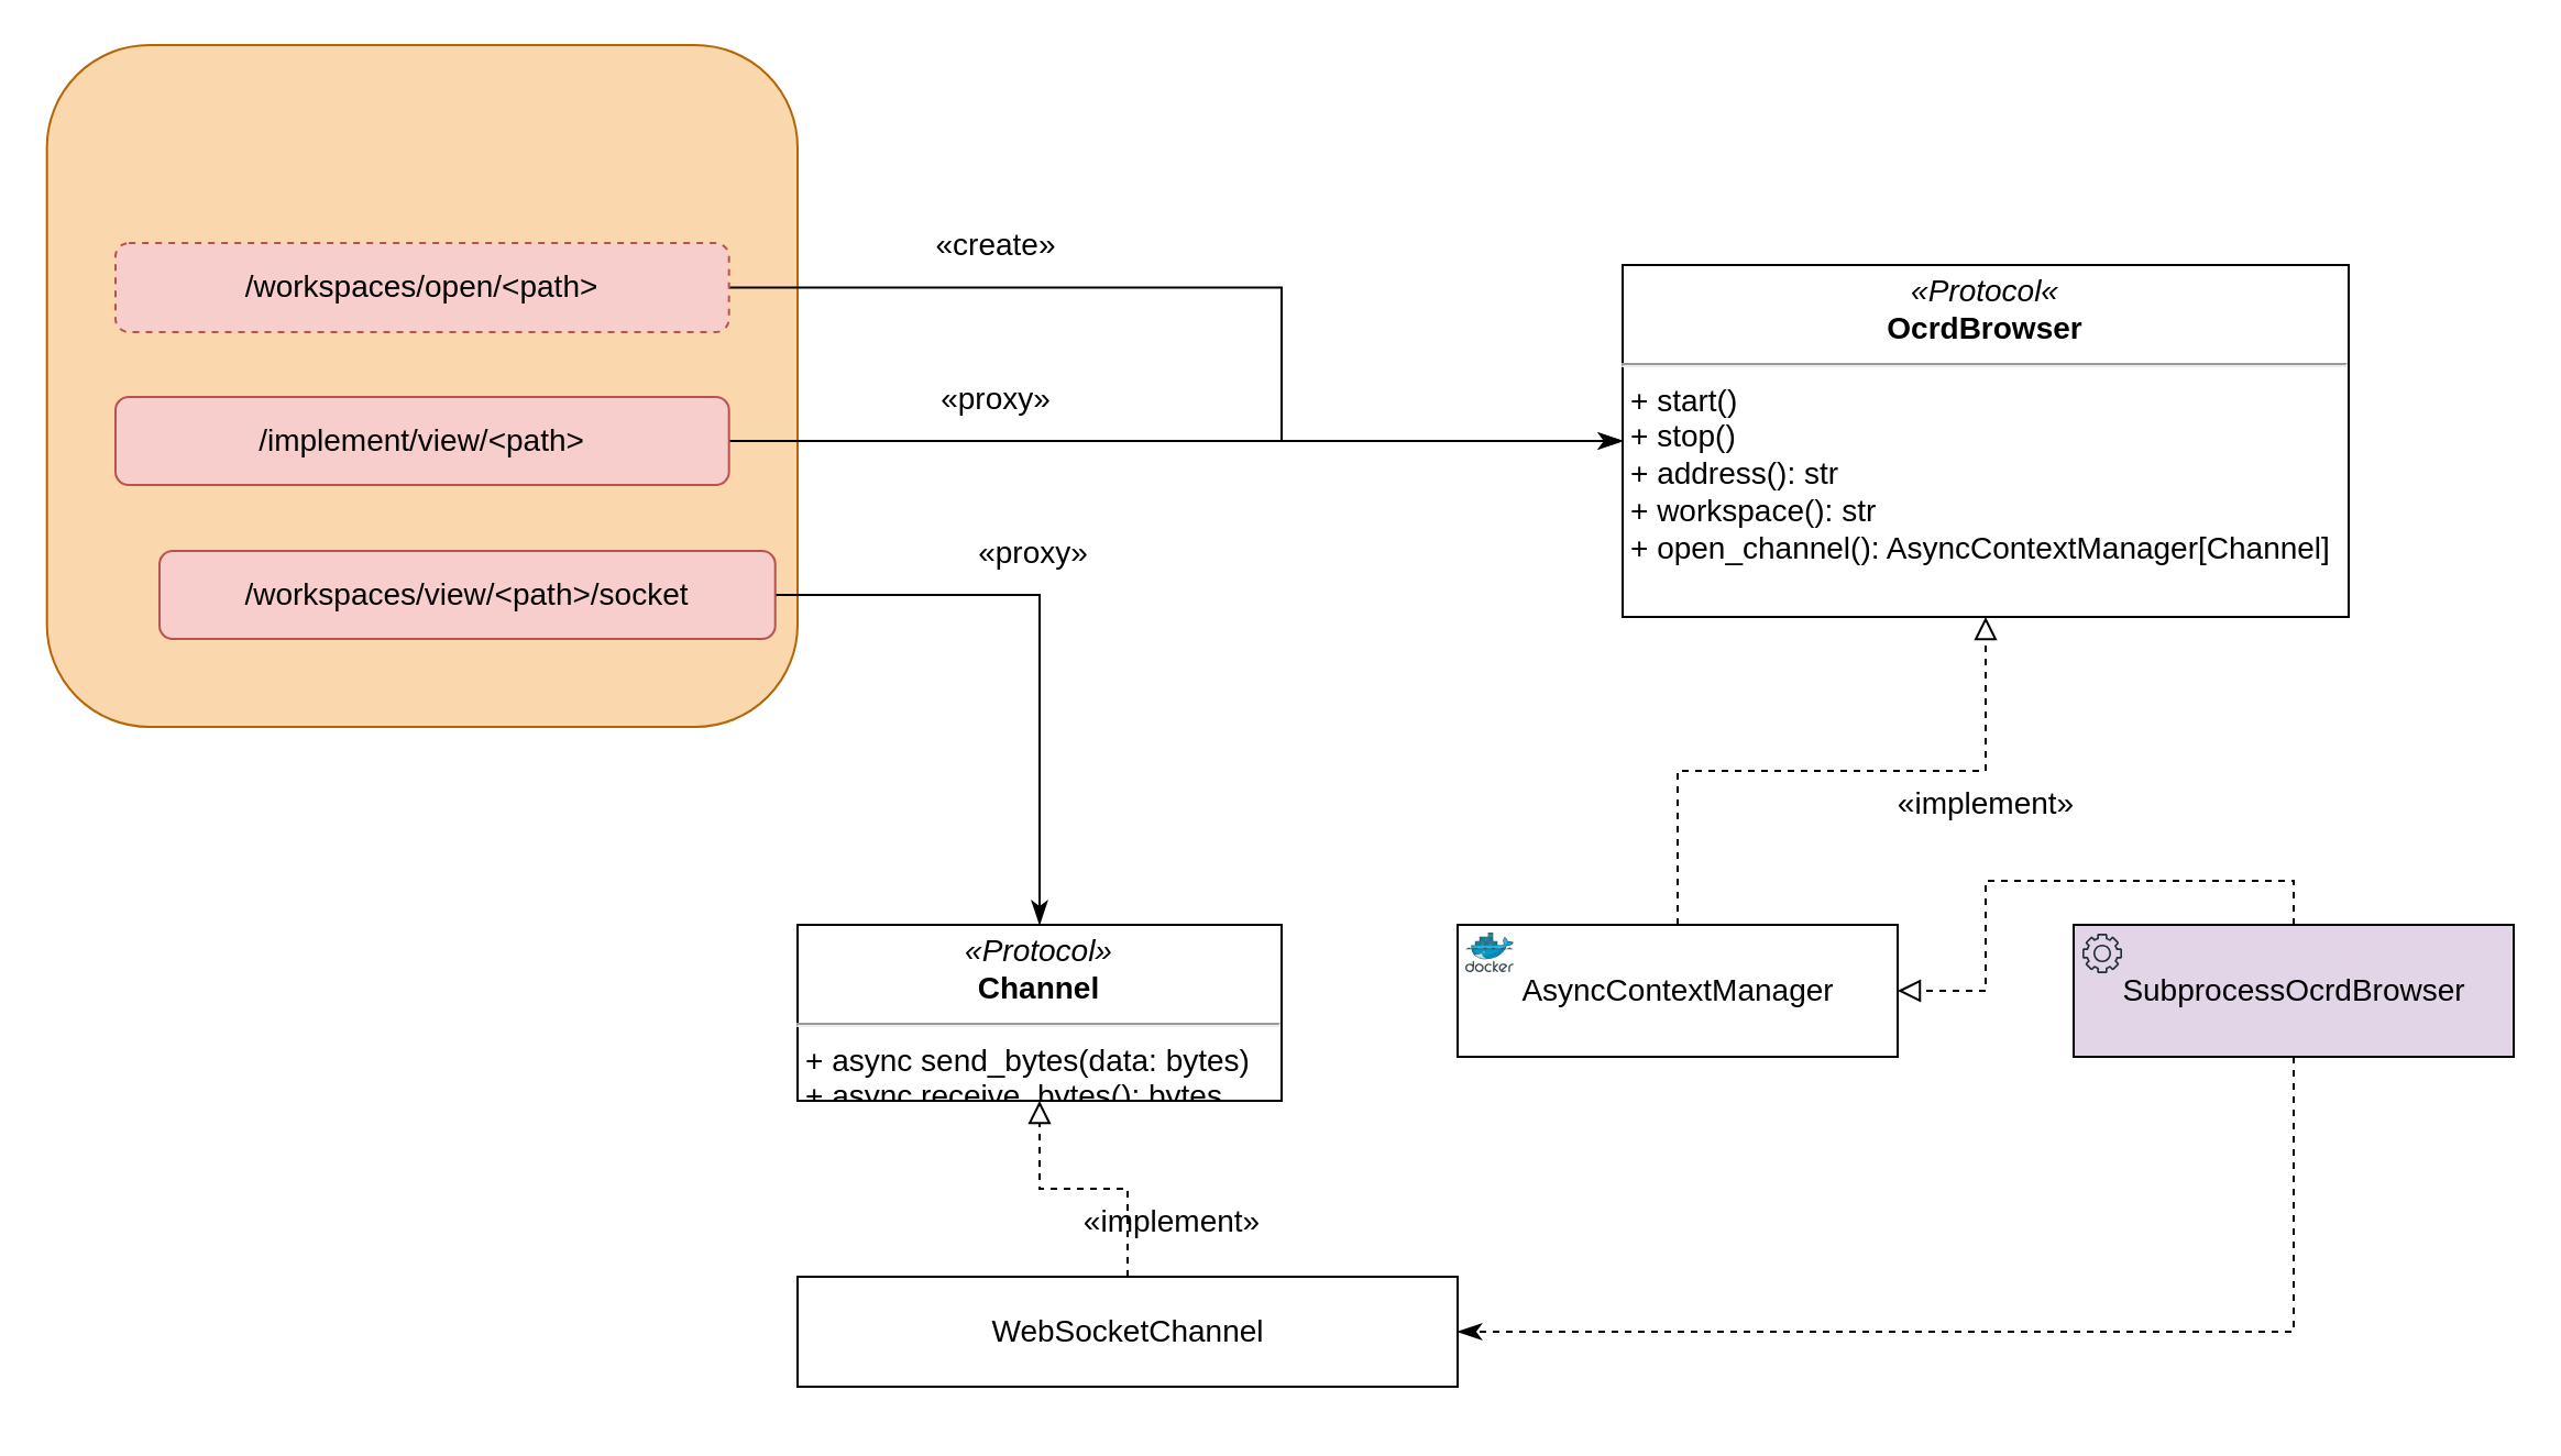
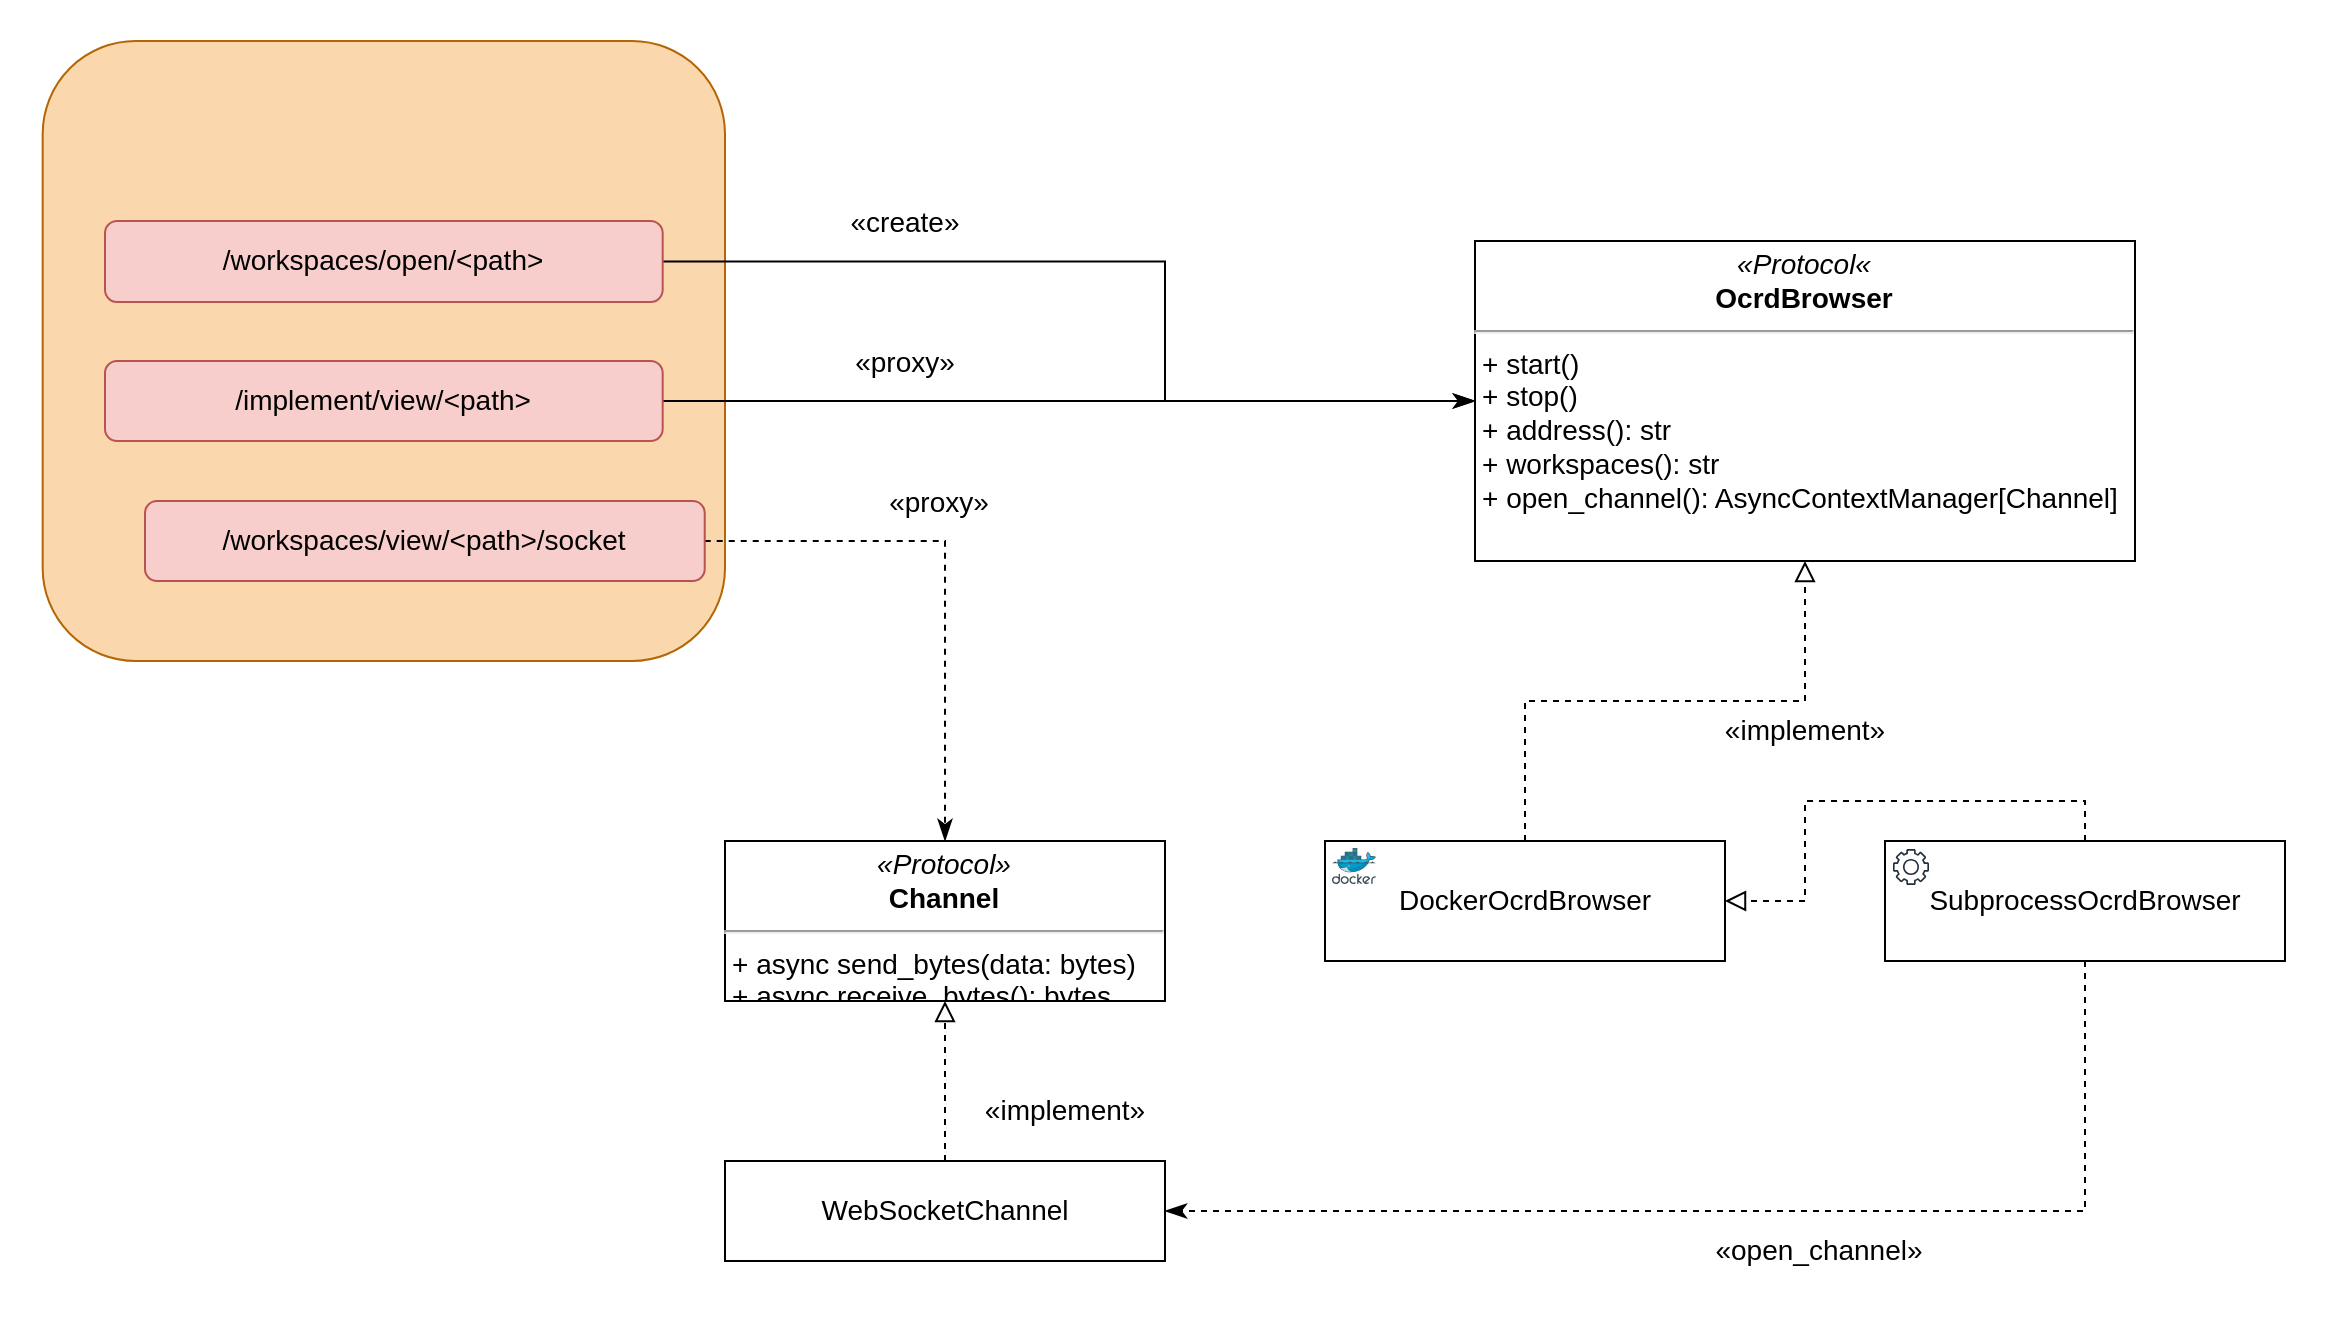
- <mxCell id="5" value="/workspaces/open/&amp;lt;path&amp;gt;" style="rounded=1;whiteSpace=wrap;html=1;fontSize=14;fillColor=#f8cecc;strokeColor=#b85450;dashed=1;" vertex="1" parent="1"><mxGeometry x="52" y="110" width="278.84" height="40.5" as="geometry" /></mxCell>
+ <mxCell id="5" value="/workspaces/open/&amp;lt;path&amp;gt;" style="rounded=1;whiteSpace=wrap;html=1;fontSize=14;fillColor=#f8cecc;strokeColor=#b85450;" vertex="1" parent="1"><mxGeometry x="52" y="110" width="278.84" height="40.5" as="geometry" /></mxCell>
- <mxCell id="12" value="&lt;p style=&quot;margin: 4px 0px 0px; text-align: center; font-size: 14px;&quot;&gt;&lt;i style=&quot;font-size: 14px;&quot;&gt;«Protocol«&lt;/i&gt;&lt;br style=&quot;font-size: 14px;&quot;&gt;&lt;b style=&quot;font-size: 14px;&quot;&gt;OcrdBrowser&lt;/b&gt;&lt;/p&gt;&lt;hr style=&quot;font-size: 14px;&quot;&gt;&lt;p style=&quot;margin: 0px 0px 0px 4px; font-size: 14px;&quot;&gt;&lt;span style=&quot;background-color: initial; font-size: 14px;&quot;&gt;+ start()&lt;/span&gt;&lt;/p&gt;&lt;p style=&quot;margin: 0px 0px 0px 4px; font-size: 14px;&quot;&gt;+ stop()&lt;/p&gt;&lt;p style=&quot;margin: 0px 0px 0px 4px; font-size: 14px;&quot;&gt;+ address(): str&lt;/p&gt;&lt;p style=&quot;margin: 0px 0px 0px 4px; font-size: 14px;&quot;&gt;+ workspace(): str&lt;/p&gt;&lt;p style=&quot;margin: 0px 0px 0px 4px; font-size: 14px;&quot;&gt;+ open_channel(): AsyncContextManager[Channel]&lt;/p&gt;" style="verticalAlign=top;align=left;overflow=fill;fontSize=14;fontFamily=Helvetica;html=1;" vertex="1" parent="1"><mxGeometry x="737" y="120" width="330" height="160" as="geometry" /></mxCell>
+ <mxCell id="12" value="&lt;p style=&quot;margin: 4px 0px 0px; text-align: center; font-size: 14px;&quot;&gt;&lt;i style=&quot;font-size: 14px;&quot;&gt;«Protocol«&lt;/i&gt;&lt;br style=&quot;font-size: 14px;&quot;&gt;&lt;b style=&quot;font-size: 14px;&quot;&gt;OcrdBrowser&lt;/b&gt;&lt;/p&gt;&lt;hr style=&quot;font-size: 14px;&quot;&gt;&lt;p style=&quot;margin: 0px 0px 0px 4px; font-size: 14px;&quot;&gt;&lt;span style=&quot;background-color: initial; font-size: 14px;&quot;&gt;+ start()&lt;/span&gt;&lt;/p&gt;&lt;p style=&quot;margin: 0px 0px 0px 4px; font-size: 14px;&quot;&gt;+ stop()&lt;/p&gt;&lt;p style=&quot;margin: 0px 0px 0px 4px; font-size: 14px;&quot;&gt;+ address(): str&lt;/p&gt;&lt;p style=&quot;margin: 0px 0px 0px 4px; font-size: 14px;&quot;&gt;+ workspaces(): str&lt;/p&gt;&lt;p style=&quot;margin: 0px 0px 0px 4px; font-size: 14px;&quot;&gt;+ open_channel(): AsyncContextManager[Channel]&lt;/p&gt;" style="verticalAlign=top;align=left;overflow=fill;fontSize=14;fontFamily=Helvetica;html=1;" vertex="1" parent="1"><mxGeometry x="737" y="120" width="330" height="160" as="geometry" /></mxCell>
- <mxCell id="9" style="rounded=0;orthogonalLoop=1;jettySize=auto;html=1;exitX=1;exitY=0.5;exitDx=0;exitDy=0;entryX=0.5;entryY=0;entryDx=0;entryDy=0;fontSize=14;endArrow=classicThin;endFill=1;startSize=8;endSize=8;edgeStyle=orthogonalEdgeStyle;" edge="1" parent="1" source="11" target="25"><mxGeometry relative="1" as="geometry" /></mxCell>
+ <mxCell id="9" style="rounded=0;orthogonalLoop=1;jettySize=auto;html=1;exitX=1;exitY=0.5;exitDx=0;exitDy=0;entryX=0.5;entryY=0;entryDx=0;entryDy=0;fontSize=14;endArrow=classicThin;endFill=1;startSize=8;endSize=8;edgeStyle=orthogonalEdgeStyle;dashed=1;" edge="1" parent="1" source="11" target="25"><mxGeometry relative="1" as="geometry" /></mxCell>
- <mxCell id="14" value="AsyncContextManager" style="html=1;fontSize=14;" vertex="1" parent="1"><mxGeometry x="662" y="420" width="200" height="60" as="geometry" /></mxCell>
+ <mxCell id="14" value="DockerOcrdBrowser" style="html=1;fontSize=14;" vertex="1" parent="1"><mxGeometry x="662" y="420" width="200" height="60" as="geometry" /></mxCell>
- <mxCell id="17" value="SubprocessOcrdBrowser" style="html=1;fontSize=14;fillColor=#e1d5e7;" vertex="1" parent="1"><mxGeometry x="942" y="420" width="200" height="60" as="geometry" /></mxCell>
+ <mxCell id="17" value="SubprocessOcrdBrowser" style="html=1;fontSize=14;" vertex="1" parent="1"><mxGeometry x="942" y="420" width="200" height="60" as="geometry" /></mxCell>
- <mxCell id="20" value="WebSocketChannel" style="html=1;fontSize=14;" vertex="1" parent="1"><mxGeometry x="362" y="580" width="300" height="50" as="geometry" /></mxCell>
+ <mxCell id="20" value="WebSocketChannel" style="html=1;fontSize=14;" vertex="1" parent="1"><mxGeometry x="362" y="580" width="220" height="50" as="geometry" /></mxCell>
+ <mxCell id="21" value="«open_channel»" style="text;html=1;align=center;verticalAlign=middle;resizable=0;points=[];autosize=1;strokeColor=none;fillColor=none;fontSize=14;" vertex="1" parent="1"><mxGeometry x="844" y="610" width="130" height="30" as="geometry" /></mxCell>
